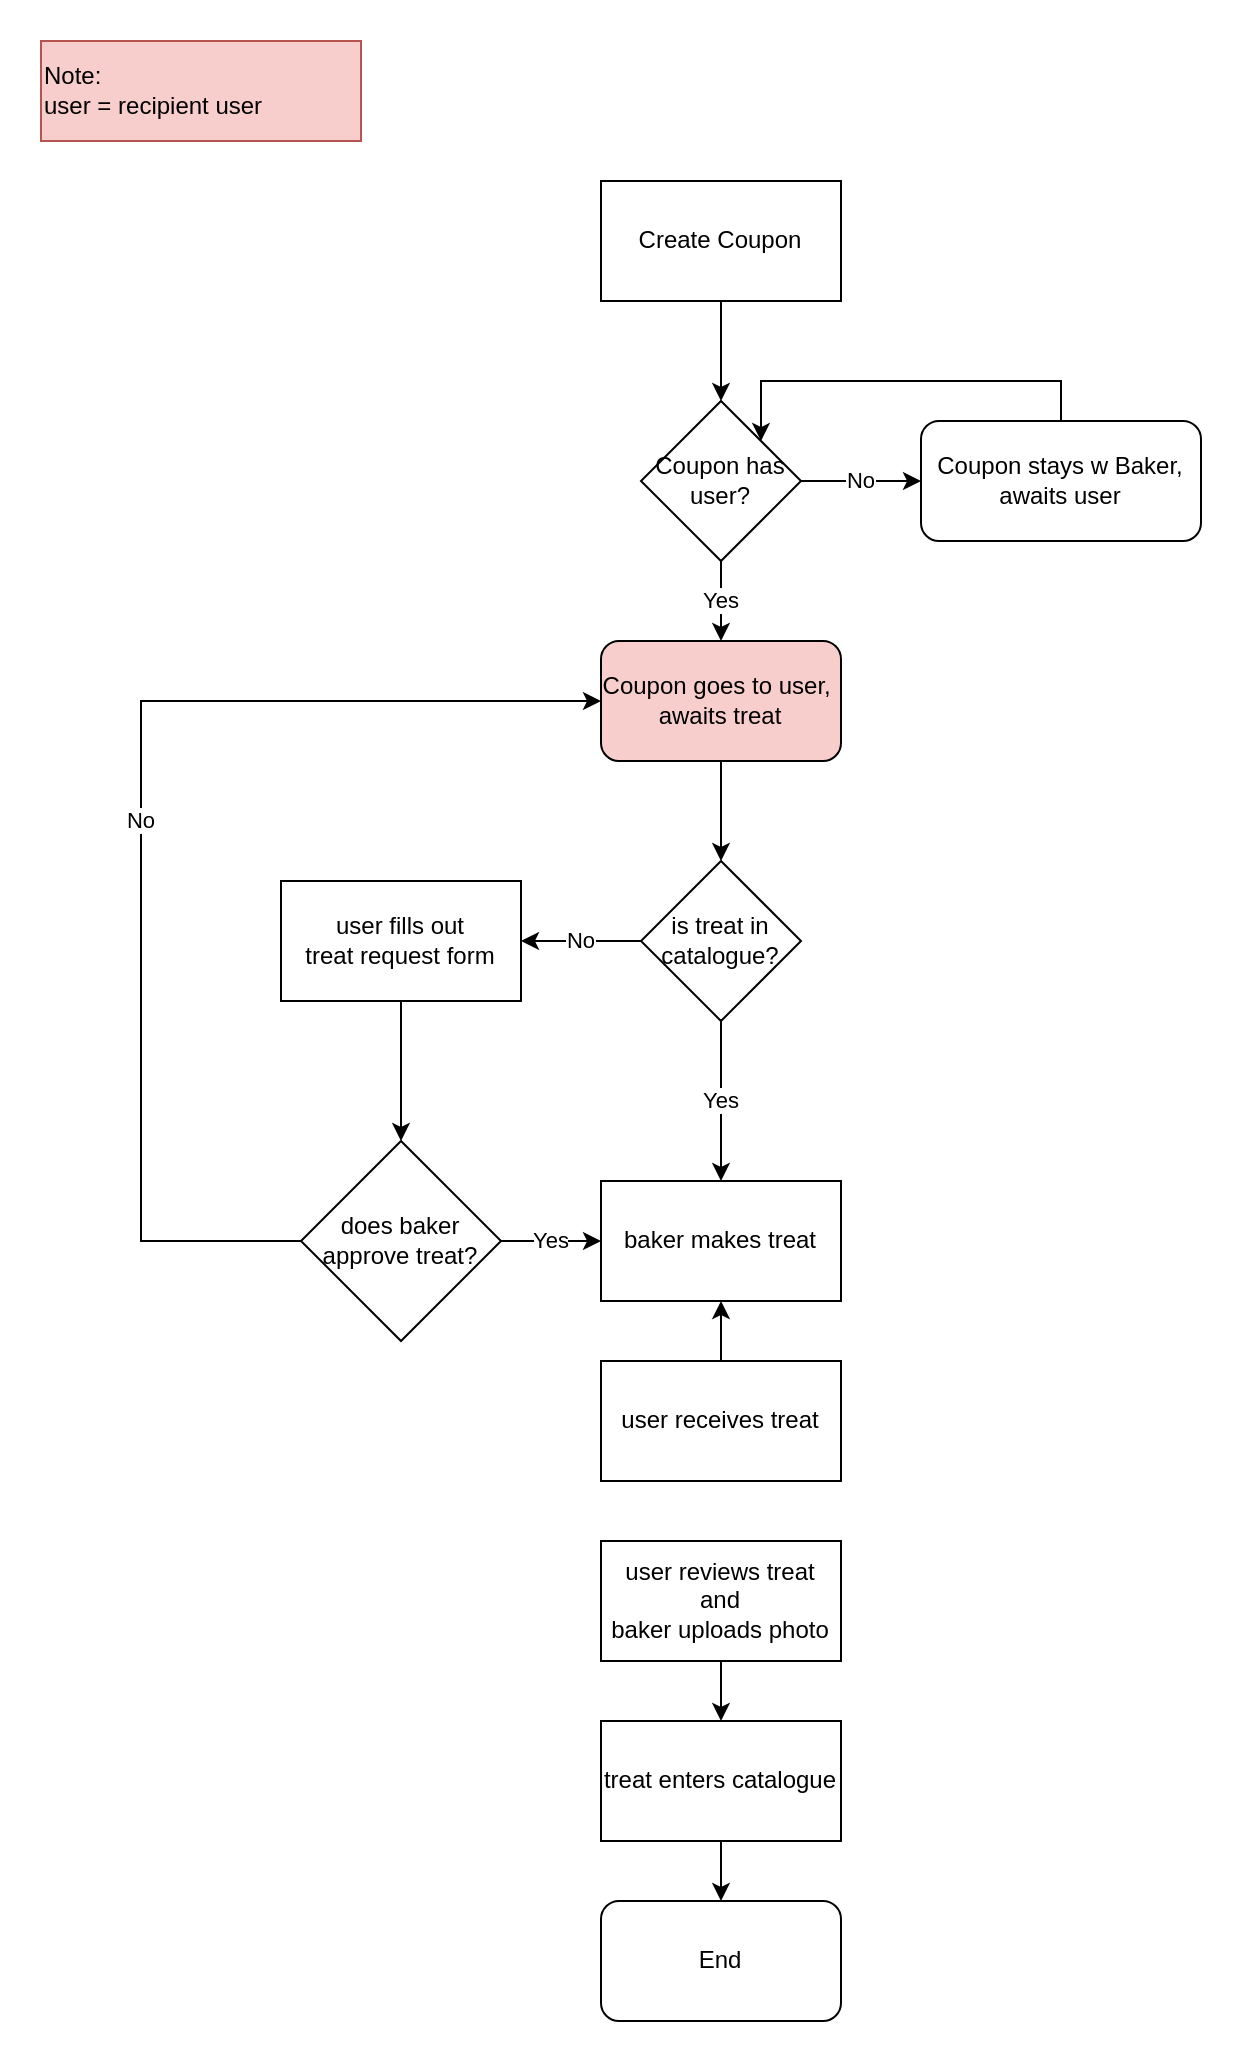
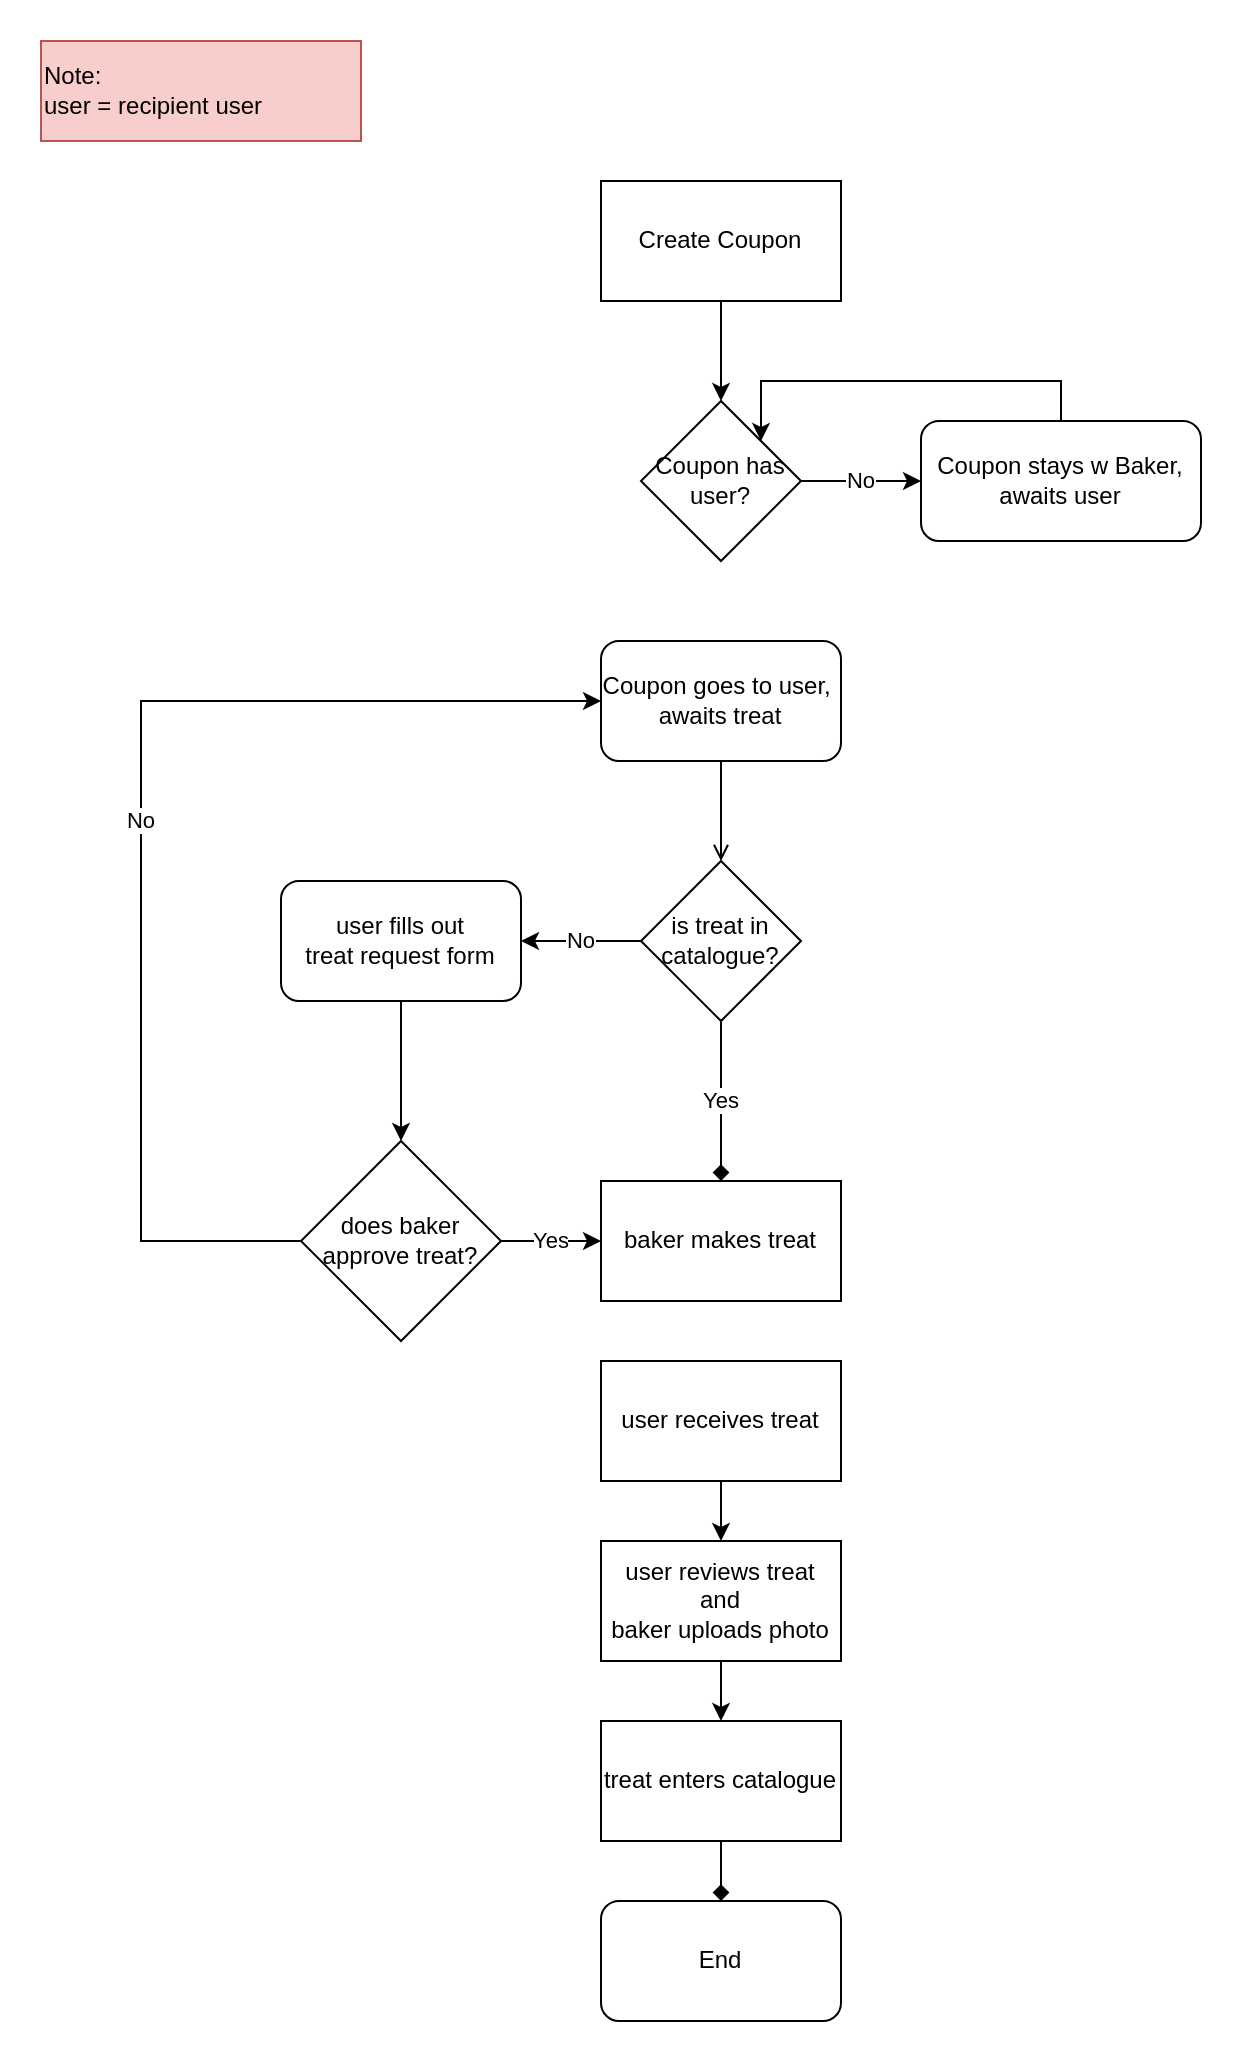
- <mxCell id="4" value="Yes" style="edgeStyle=orthogonalEdgeStyle;rounded=0;orthogonalLoop=1;jettySize=auto;html=1;" edge="1" parent="1" source="6" target="8"><mxGeometry relative="1" as="geometry" /></mxCell>
- <mxCell id="8" value="Coupon goes to user,&amp;nbsp;&lt;br&gt;awaits treat" style="whiteSpace=wrap;html=1;rounded=1;fillColor=#f8cecc;" vertex="1" parent="1"><mxGeometry x="300" y="320" width="120" height="60" as="geometry" /></mxCell>
+ <mxCell id="8" value="Coupon goes to user,&amp;nbsp;&lt;br&gt;awaits treat" style="whiteSpace=wrap;html=1;rounded=1;" vertex="1" parent="1"><mxGeometry x="300" y="320" width="120" height="60" as="geometry" /></mxCell>
- <mxCell id="7" value="" style="edgeStyle=orthogonalEdgeStyle;rounded=0;orthogonalLoop=1;jettySize=auto;html=1;" edge="1" parent="1" source="8" target="13"><mxGeometry relative="1" as="geometry" /></mxCell>
+ <mxCell id="7" value="" style="edgeStyle=orthogonalEdgeStyle;rounded=0;orthogonalLoop=1;jettySize=auto;html=1;endArrow=open;" edge="1" parent="1" source="8" target="13"><mxGeometry relative="1" as="geometry" /></mxCell>
- <mxCell id="15" value="user fills out&lt;br&gt;treat request form" style="whiteSpace=wrap;html=1;rounded=0;" vertex="1" parent="1"><mxGeometry x="140" y="440" width="120" height="60" as="geometry" /></mxCell>
+ <mxCell id="15" value="user fills out&lt;br&gt;treat request form" style="whiteSpace=wrap;html=1;rounded=1;" vertex="1" parent="1"><mxGeometry x="140" y="440" width="120" height="60" as="geometry" /></mxCell>
- <mxCell id="12" value="Yes" style="edgeStyle=orthogonalEdgeStyle;rounded=0;orthogonalLoop=1;jettySize=auto;html=1;entryX=0.5;entryY=0;entryDx=0;entryDy=0;" edge="1" parent="1" source="13" target="19"><mxGeometry relative="1" as="geometry"><Array as="points"><mxPoint x="360" y="590" /></Array></mxGeometry></mxCell>
+ <mxCell id="12" value="Yes" style="edgeStyle=orthogonalEdgeStyle;rounded=0;orthogonalLoop=1;jettySize=auto;html=1;entryX=0.5;entryY=0;entryDx=0;entryDy=0;endArrow=diamond;" edge="1" parent="1" source="13" target="19"><mxGeometry relative="1" as="geometry"><Array as="points"><mxPoint x="360" y="590" /></Array></mxGeometry></mxCell>
- <mxCell id="20" value="" style="edgeStyle=orthogonalEdgeStyle;rounded=0;orthogonalLoop=1;jettySize=auto;html=1;" edge="1" parent="1" source="21" target="19"><mxGeometry relative="1" as="geometry" /></mxCell>
+ <mxCell id="20" value="" style="edgeStyle=orthogonalEdgeStyle;rounded=0;orthogonalLoop=1;jettySize=auto;html=1;" edge="1" parent="1" source="21" target="24"><mxGeometry relative="1" as="geometry" /></mxCell>
- <mxCell id="25" value="" style="edgeStyle=orthogonalEdgeStyle;rounded=0;orthogonalLoop=1;jettySize=auto;html=1;" edge="1" parent="1" source="26" target="27"><mxGeometry relative="1" as="geometry" /></mxCell>
+ <mxCell id="25" value="" style="edgeStyle=orthogonalEdgeStyle;rounded=0;orthogonalLoop=1;jettySize=auto;html=1;endArrow=diamond;" edge="1" parent="1" source="26" target="27"><mxGeometry relative="1" as="geometry" /></mxCell>
